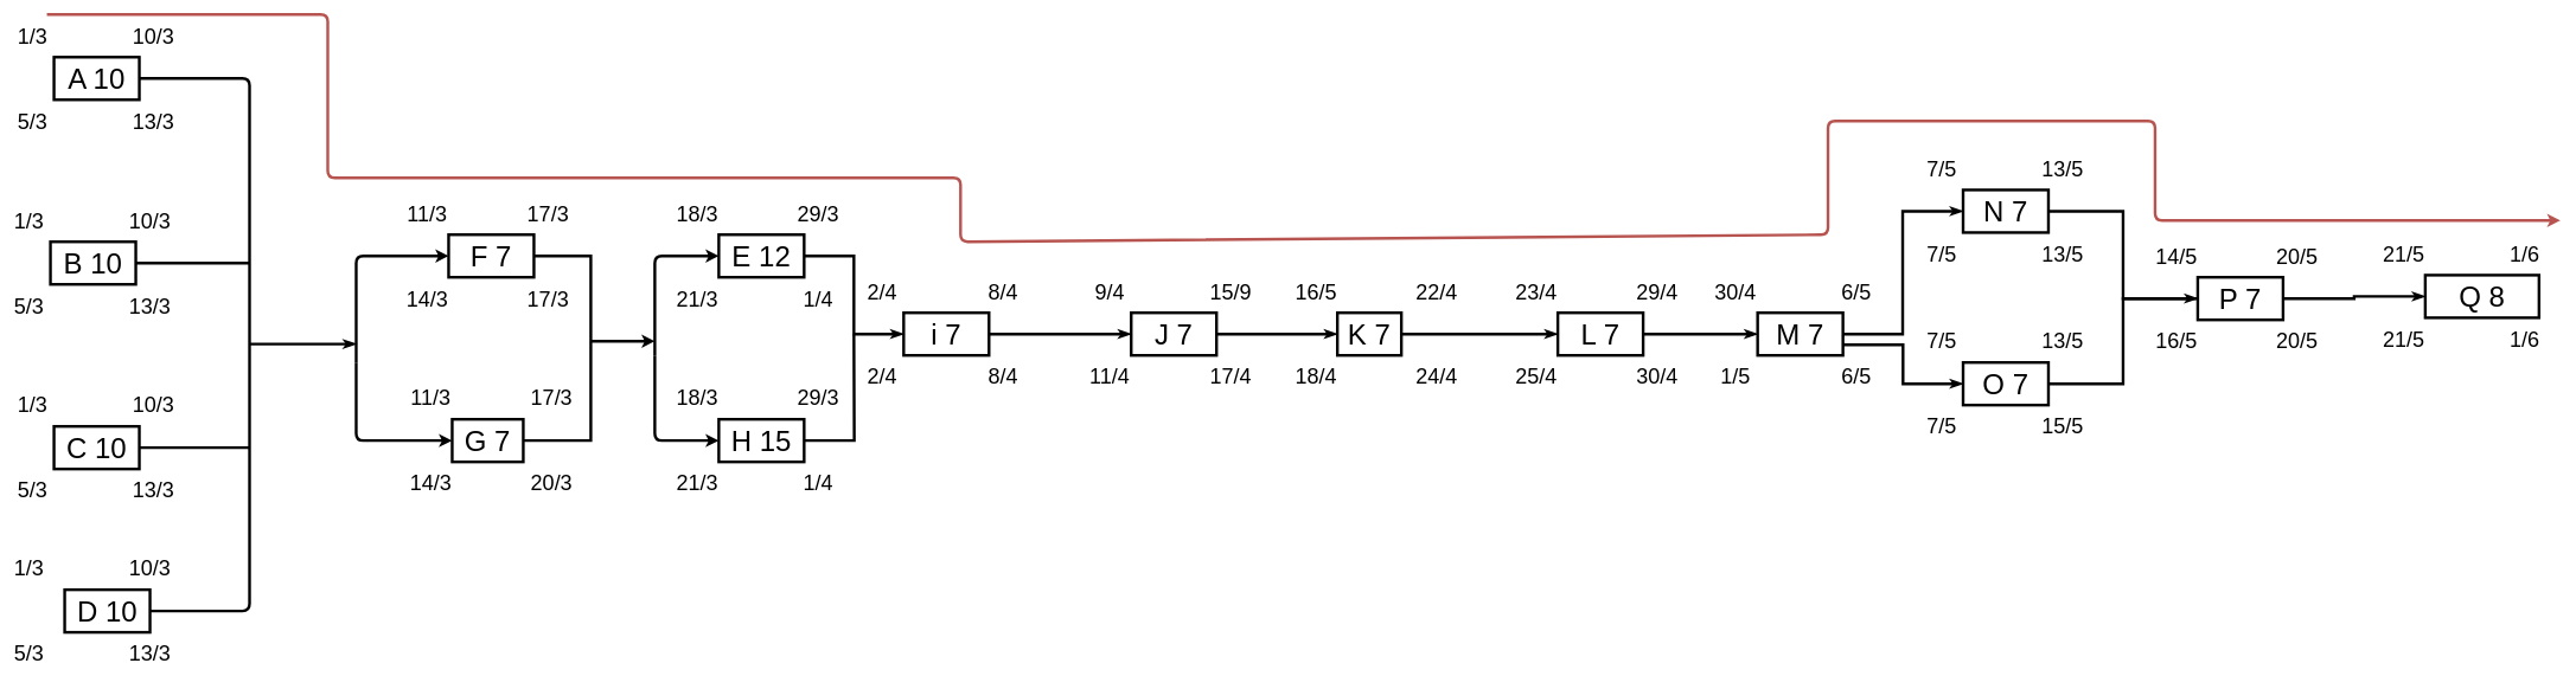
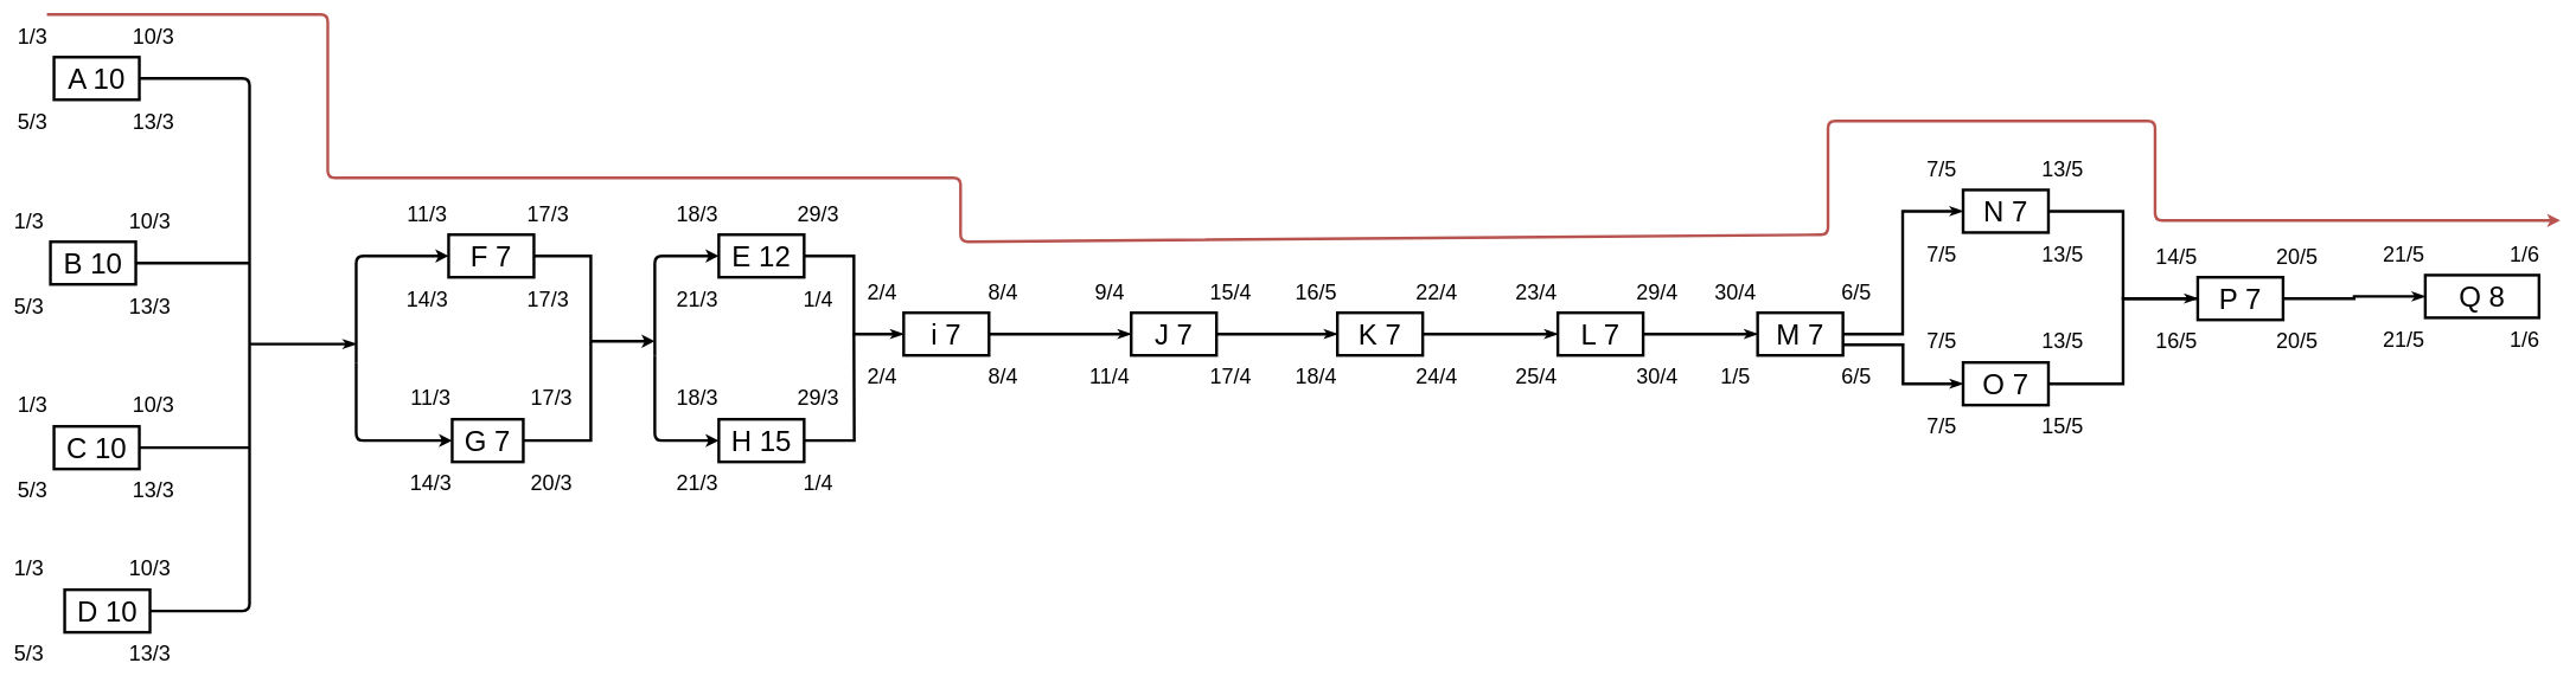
- <mxCell id="59" value="&lt;font style=&quot;font-size: 30px&quot;&gt;15/9&lt;/font&gt;" style="text;html=1;strokeColor=none;fillColor=none;align=center;verticalAlign=middle;whiteSpace=wrap;rounded=0;strokeWidth=4;" vertex="1" parent="1"><mxGeometry x="1710" y="400" width="40" height="20" as="geometry" /></mxCell>
+ <mxCell id="59" value="&lt;font style=&quot;font-size: 30px&quot;&gt;15/4&lt;/font&gt;" style="text;html=1;strokeColor=none;fillColor=none;align=center;verticalAlign=middle;whiteSpace=wrap;rounded=0;strokeWidth=4;" vertex="1" parent="1"><mxGeometry x="1710" y="400" width="40" height="20" as="geometry" /></mxCell>
- <mxCell id="61" value="&lt;font style=&quot;font-size: 40px&quot;&gt;K 7&lt;/font&gt;" style="rounded=0;whiteSpace=wrap;html=1;strokeWidth=4;" vertex="1" parent="1"><mxGeometry x="1880" y="440" width="90" height="60" as="geometry" /></mxCell>
+ <mxCell id="61" value="&lt;font style=&quot;font-size: 40px&quot;&gt;K 7&lt;/font&gt;" style="rounded=0;whiteSpace=wrap;html=1;strokeWidth=4;" vertex="1" parent="1"><mxGeometry x="1880" y="440" width="120" height="60" as="geometry" /></mxCell>
